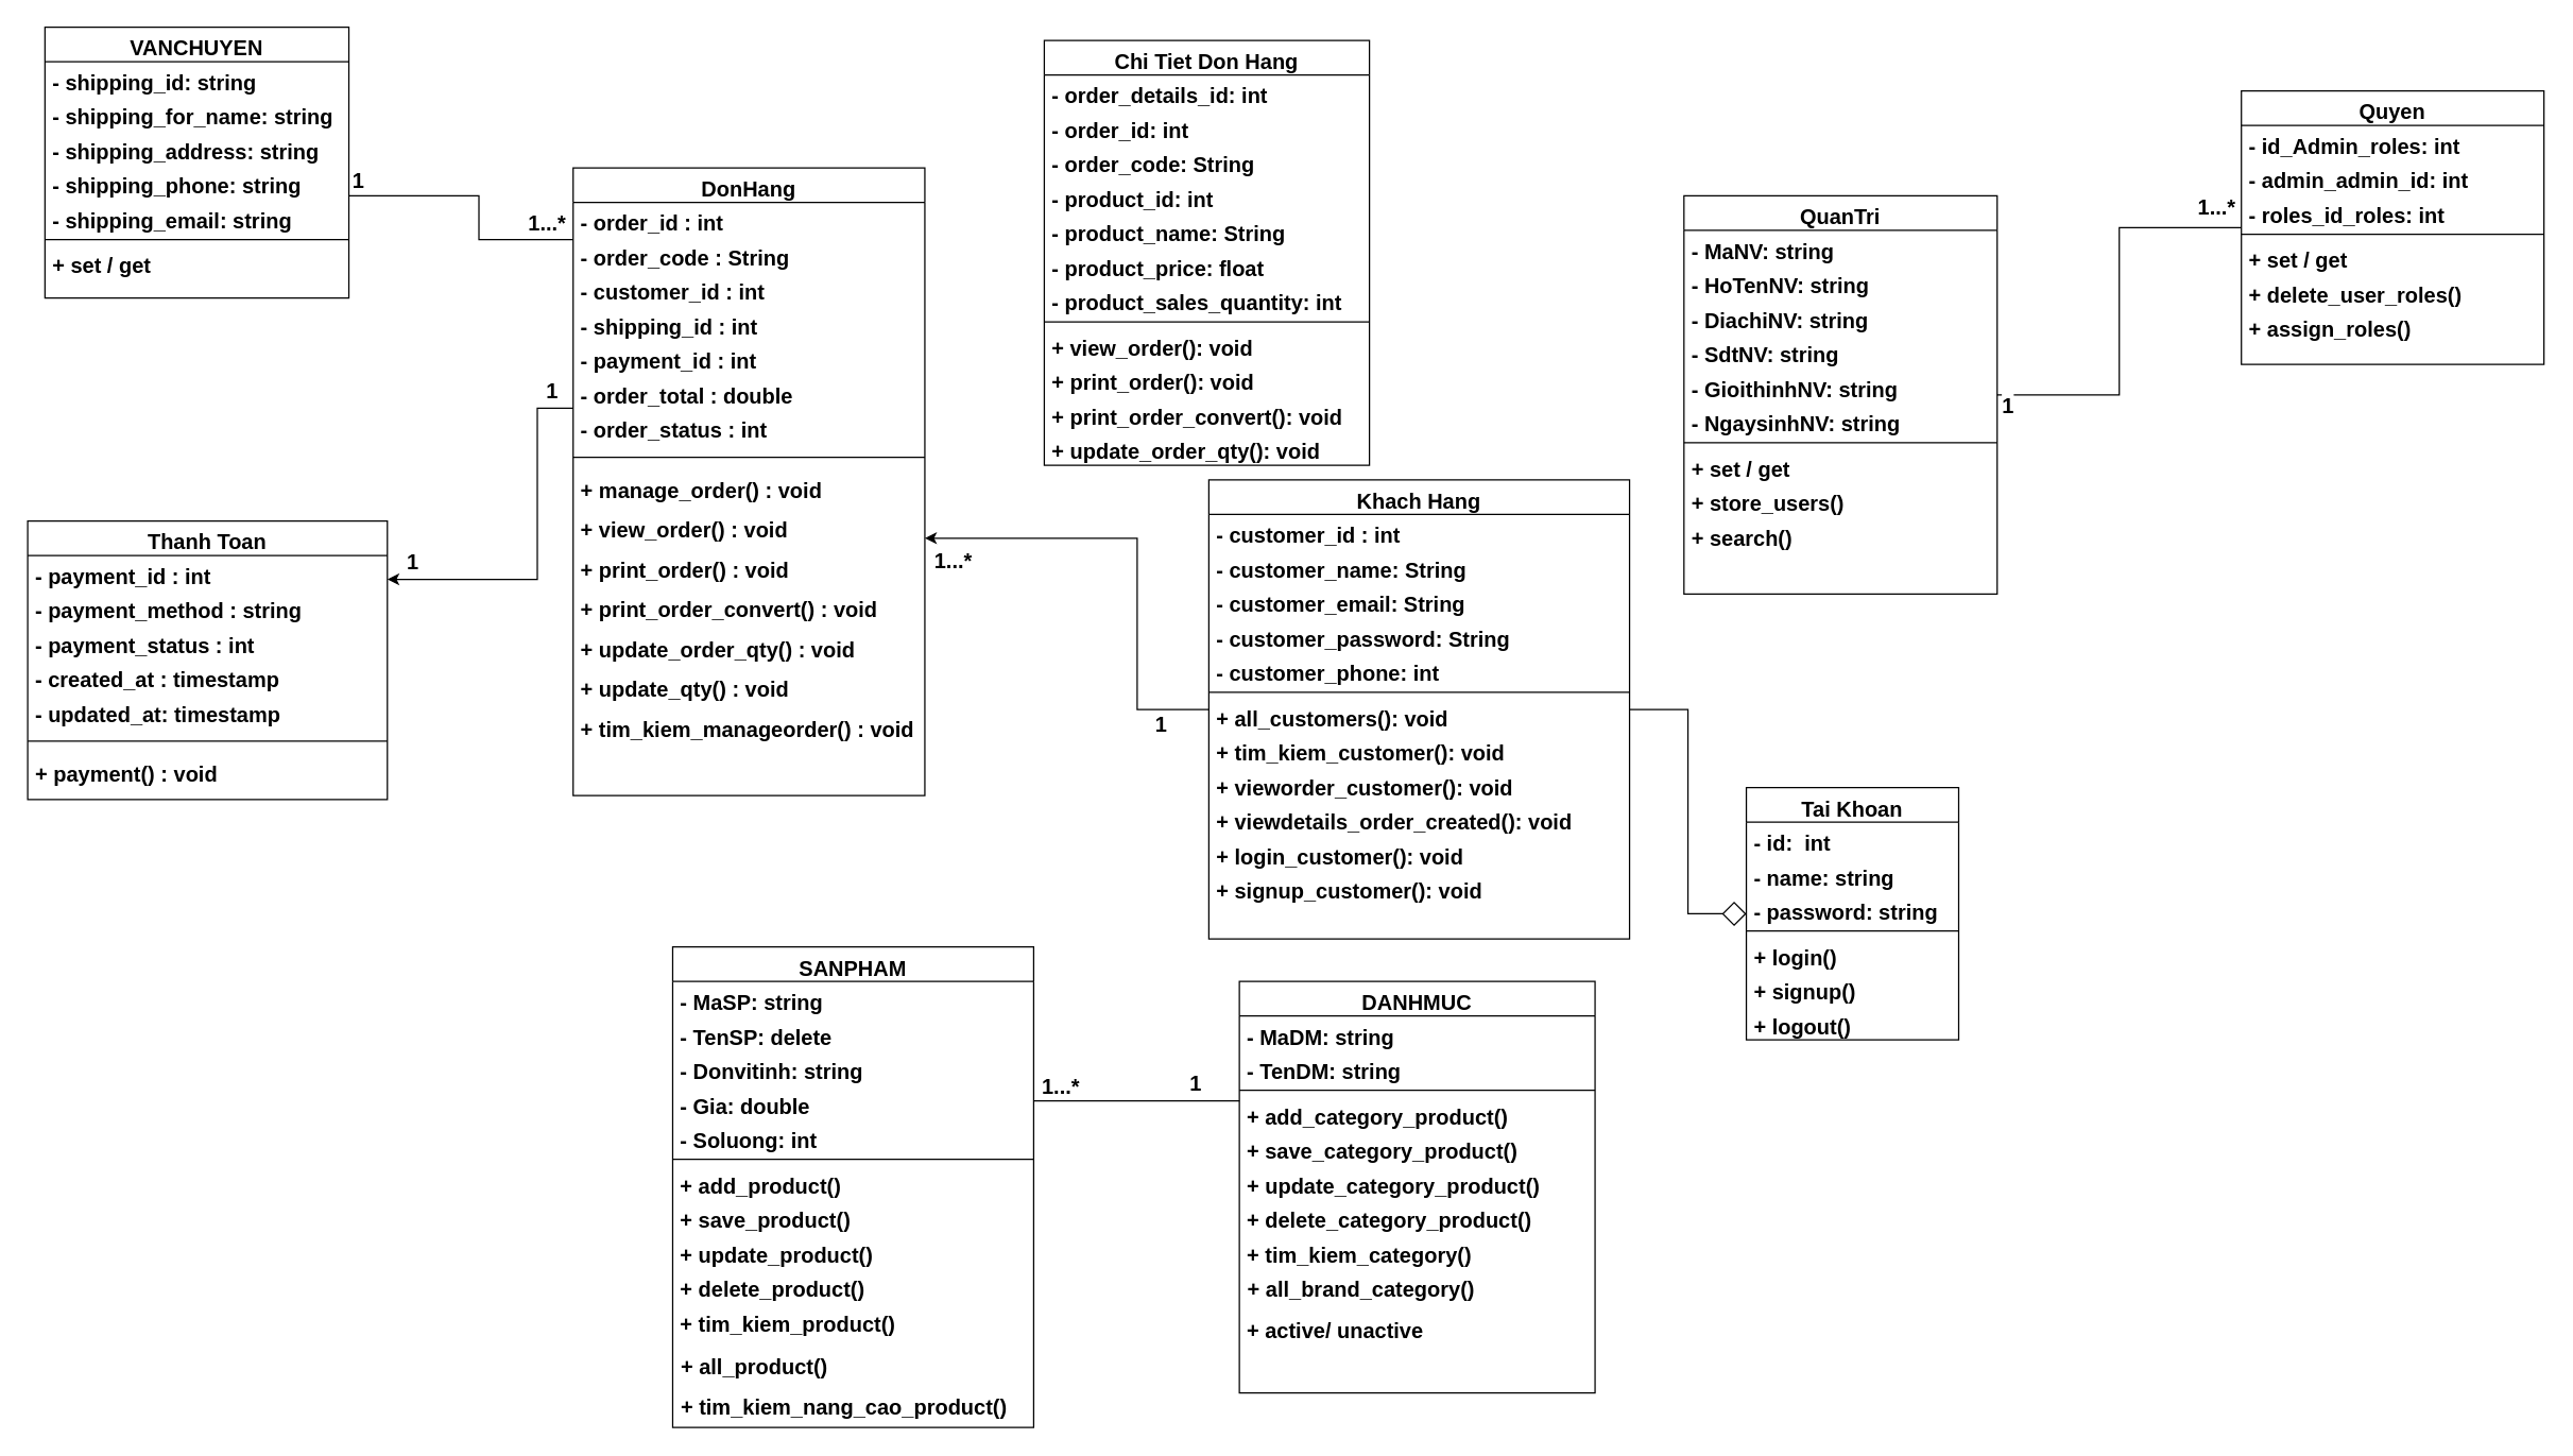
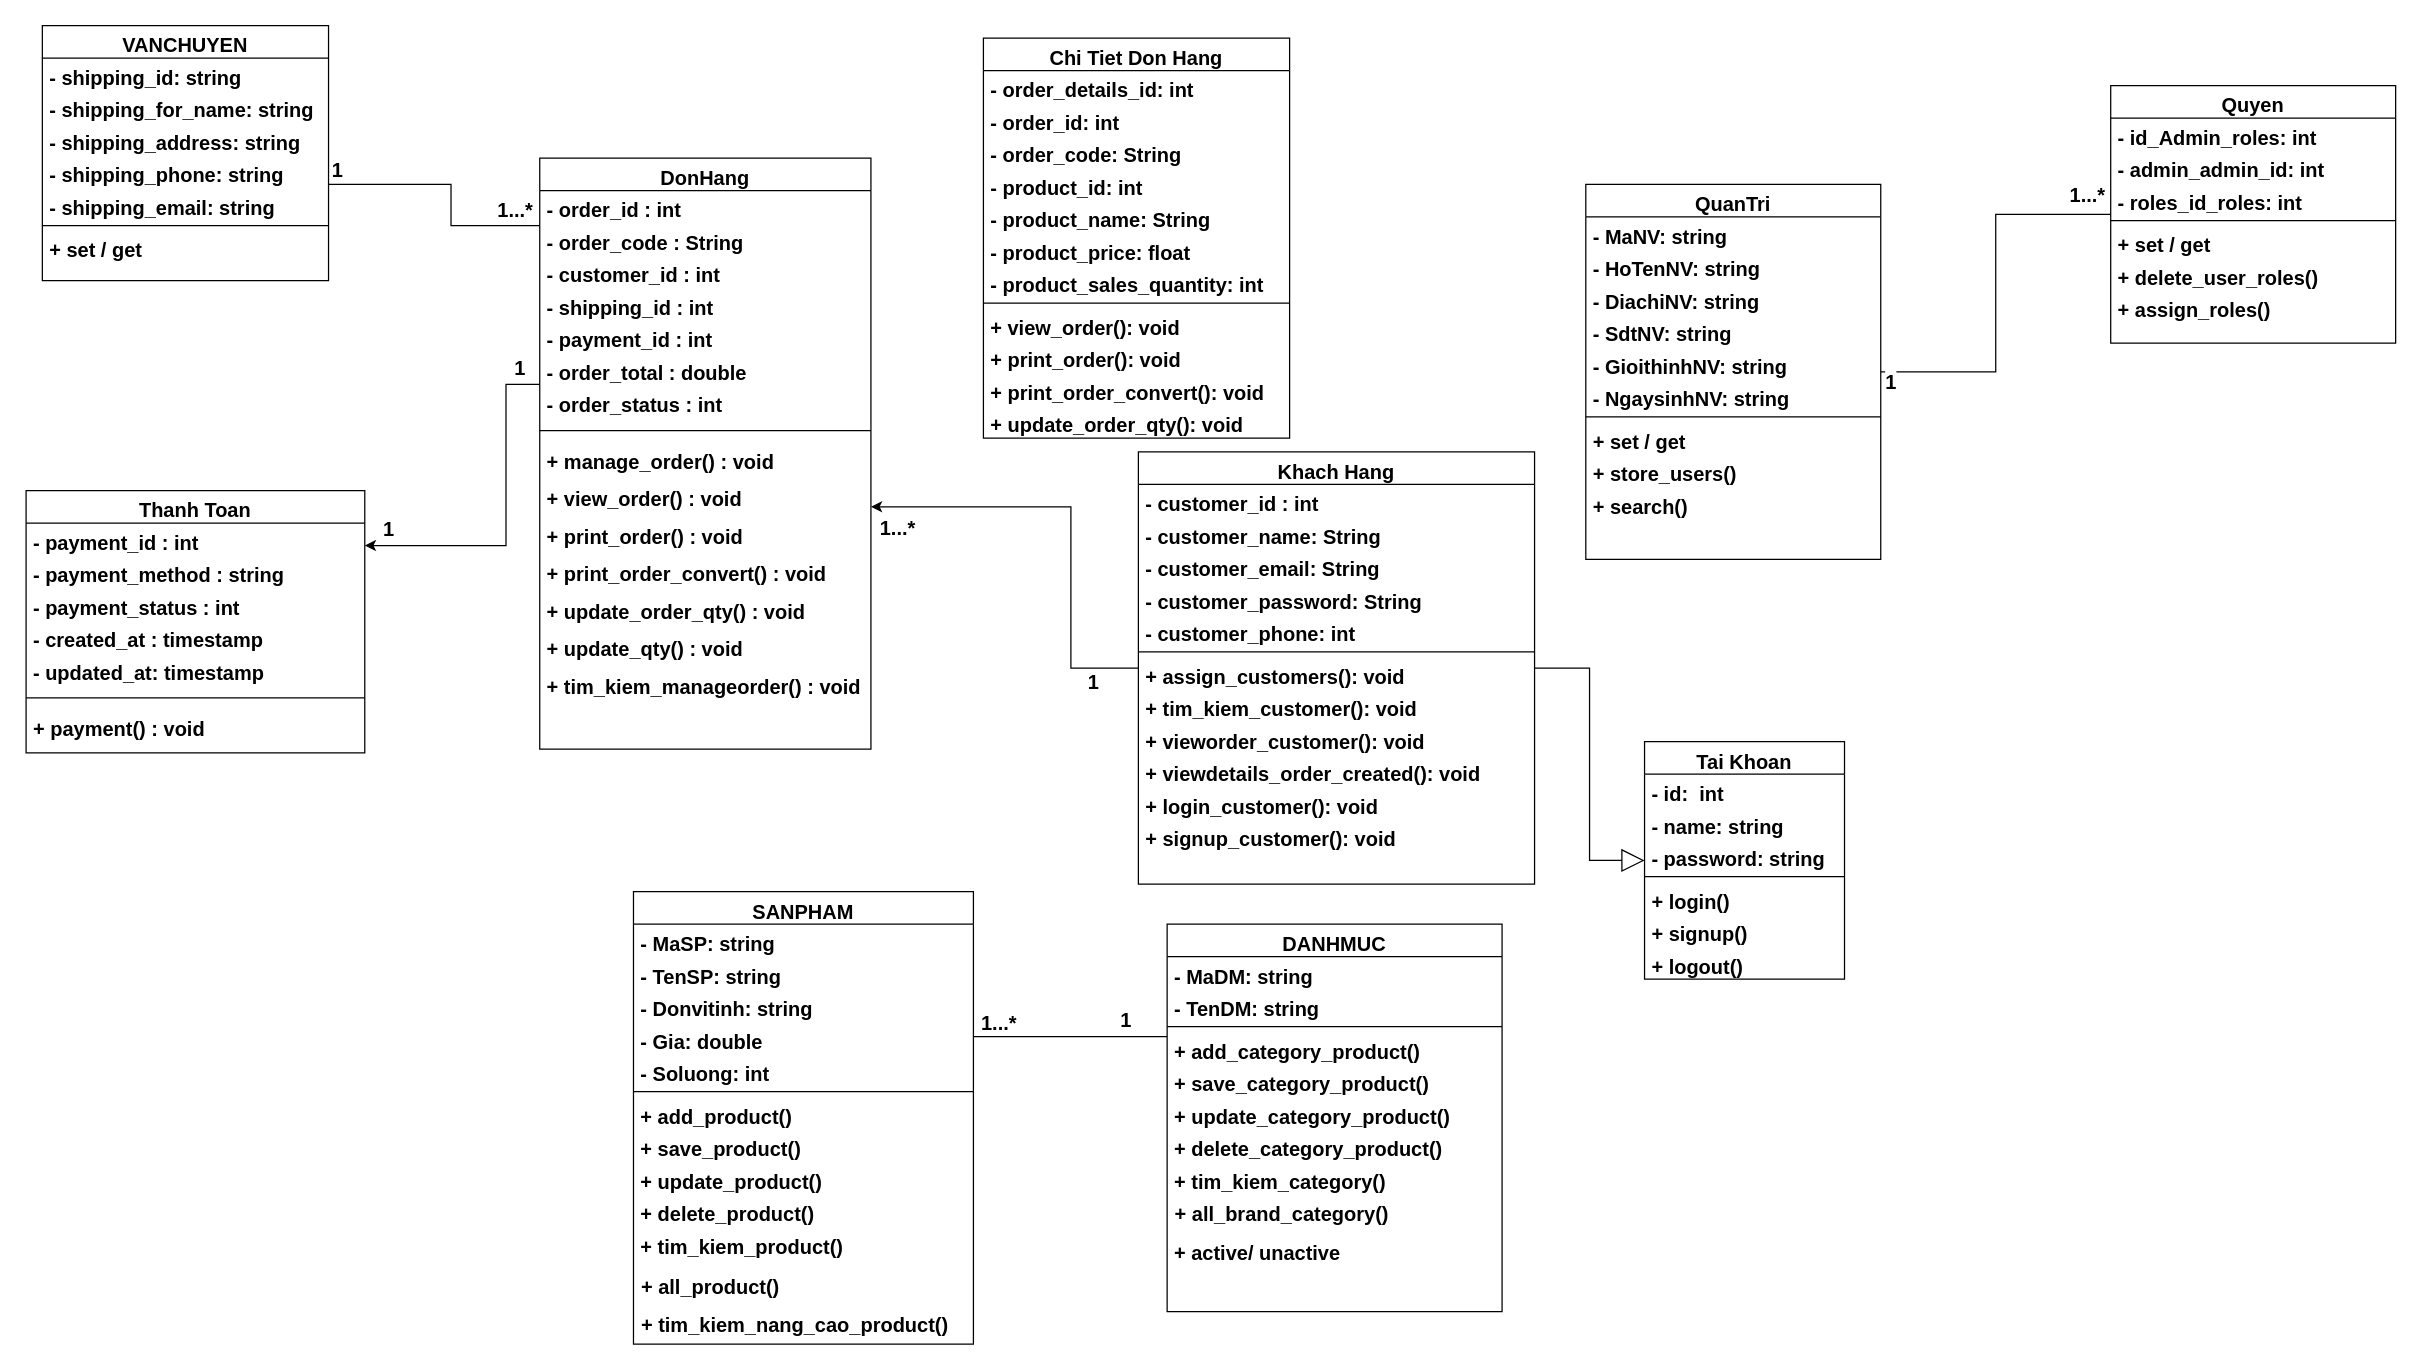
- <mxCell id="47" value="+ all_customers(): void" style="text;align=left;verticalAlign=top;spacingLeft=4;spacingRight=4;overflow=hidden;rotatable=0;points=[[0,0.5],[1,0.5]];portConstraint=eastwest;fontStyle=1;fontSize=16;" parent="40" vertex="1"><mxGeometry y="164" width="317" height="26" as="geometry" /></mxCell>
+ <mxCell id="47" value="+ assign_customers(): void" style="text;align=left;verticalAlign=top;spacingLeft=4;spacingRight=4;overflow=hidden;rotatable=0;points=[[0,0.5],[1,0.5]];portConstraint=eastwest;fontStyle=1;fontSize=16;" parent="40" vertex="1"><mxGeometry y="164" width="317" height="26" as="geometry" /></mxCell>
- <mxCell id="127" value="" style="endArrow=diamond;endSize=16;endFill=0;html=1;rounded=0;edgeStyle=orthogonalEdgeStyle;fontStyle=1;fontSize=16;" parent="1" source="40" target="119" edge="1"><mxGeometry width="160" relative="1" as="geometry"><mxPoint x="1555" y="566" as="sourcePoint" /><mxPoint x="1715" y="566" as="targetPoint" /></mxGeometry></mxCell>
+ <mxCell id="127" value="" style="endArrow=block;endSize=16;endFill=0;html=1;rounded=0;edgeStyle=orthogonalEdgeStyle;fontStyle=1;fontSize=16;" parent="1" source="40" target="119" edge="1"><mxGeometry width="160" relative="1" as="geometry"><mxPoint x="1555" y="566" as="sourcePoint" /><mxPoint x="1715" y="566" as="targetPoint" /></mxGeometry></mxCell>
- <mxCell id="68" value="- TenSP: delete" style="text;align=left;verticalAlign=top;spacingLeft=4;spacingRight=4;overflow=hidden;rotatable=0;points=[[0,0.5],[1,0.5]];portConstraint=eastwest;rounded=0;shadow=0;html=0;fontStyle=1;fontSize=16;" parent="66" vertex="1"><mxGeometry y="52" width="272" height="26" as="geometry" /></mxCell>
+ <mxCell id="68" value="- TenSP: string" style="text;align=left;verticalAlign=top;spacingLeft=4;spacingRight=4;overflow=hidden;rotatable=0;points=[[0,0.5],[1,0.5]];portConstraint=eastwest;rounded=0;shadow=0;html=0;fontStyle=1;fontSize=16;" parent="66" vertex="1"><mxGeometry y="52" width="272" height="26" as="geometry" /></mxCell>
